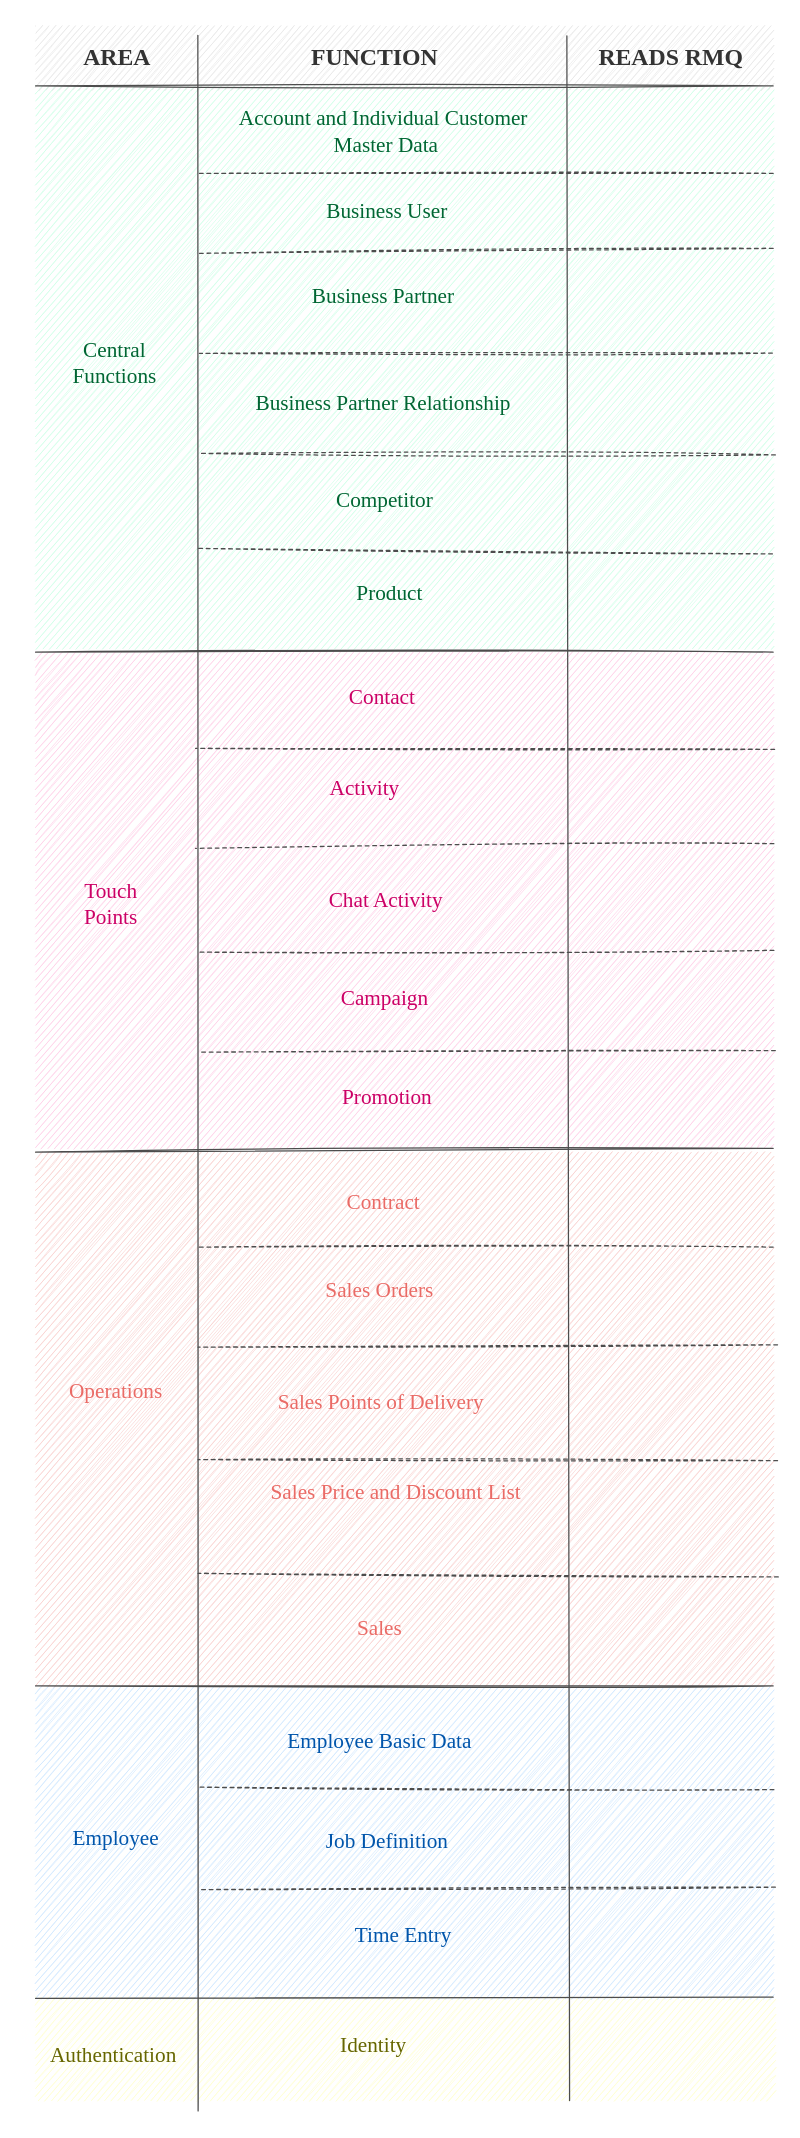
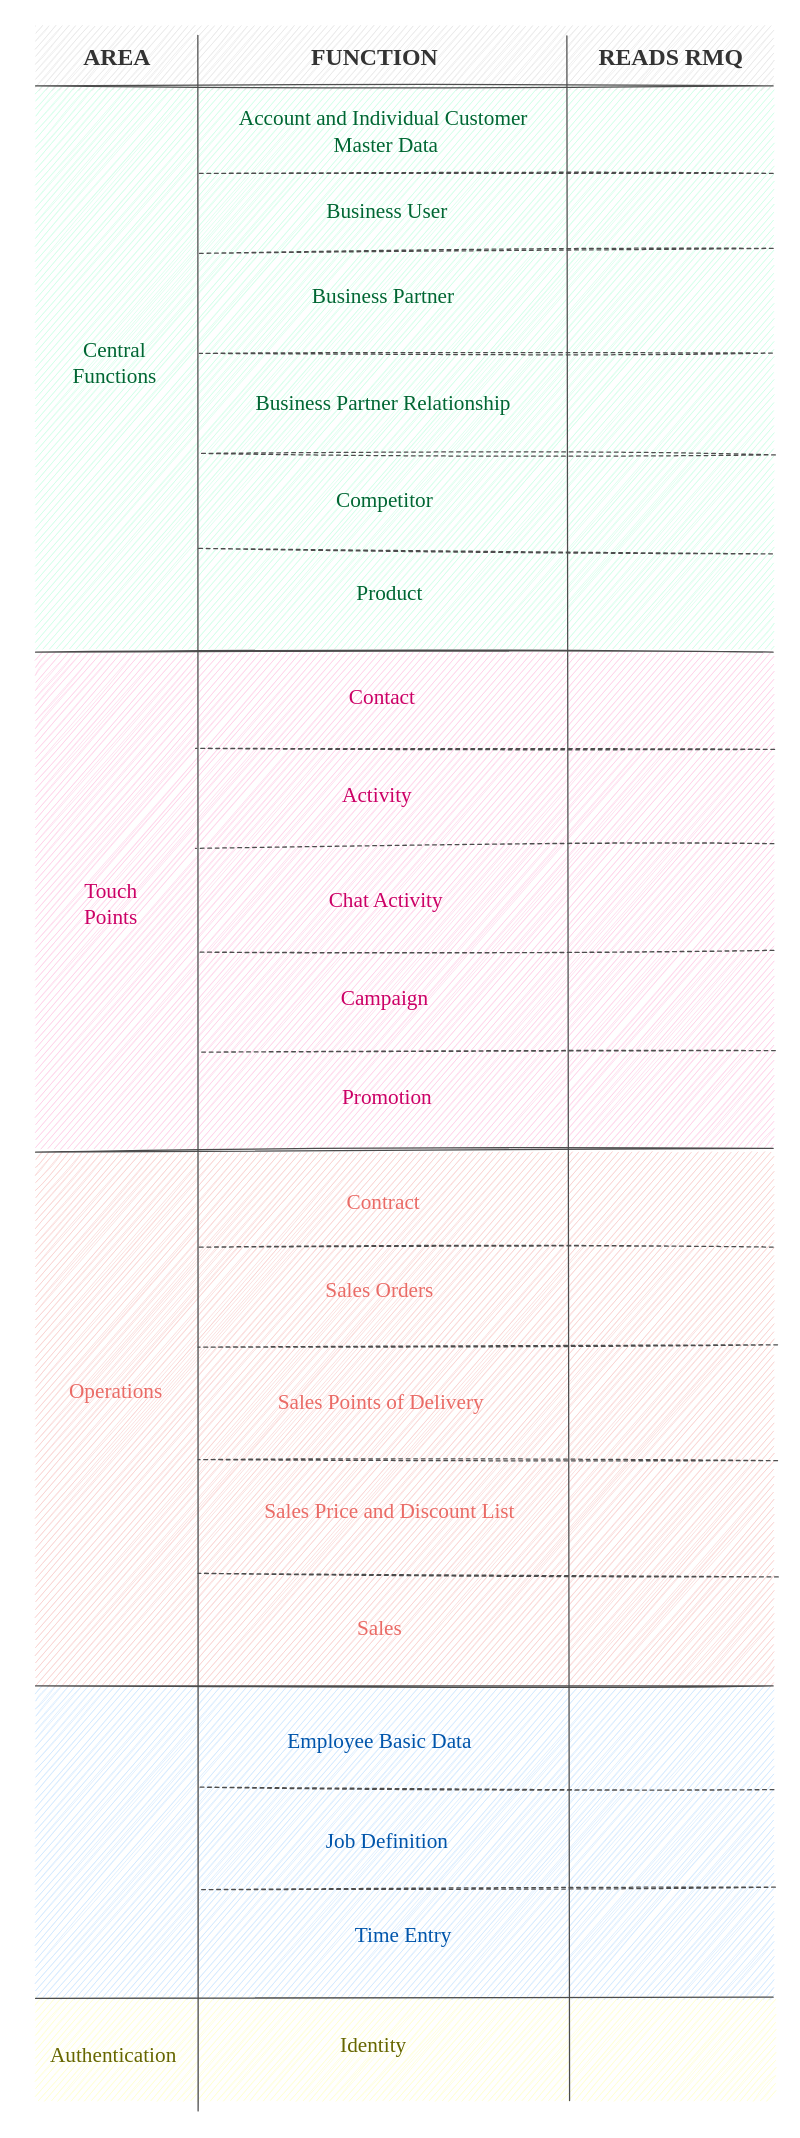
- <mxCell id="57" value="Activity" style="text;html=1;align=center;verticalAlign=middle;resizable=0;points=[];autosize=1;strokeColor=none;fillColor=none;fontSize=17;fontFamily=Gloria Hallelujah;fontColor=#CC0066;" parent="1" vertex="1"><mxGeometry x="251" y="616" width="80" height="30" as="geometry" /></mxCell>
+ <mxCell id="57" value="Activity" style="text;html=1;align=center;verticalAlign=middle;resizable=0;points=[];autosize=1;strokeColor=none;fillColor=none;fontSize=17;fontFamily=Gloria Hallelujah;fontColor=#CC0066;" parent="1" vertex="1"><mxGeometry x="261" y="621" width="80" height="30" as="geometry" /></mxCell>
- <mxCell id="38" value="Sales Price and Discount List" style="text;html=1;align=center;verticalAlign=middle;resizable=0;points=[];autosize=1;strokeColor=none;fillColor=none;fontSize=17;fontFamily=Gloria Hallelujah;fontColor=#EA6B66;" parent="1" vertex="1"><mxGeometry x="191" y="1179" width="250" height="30" as="geometry" /></mxCell>
+ <mxCell id="38" value="Sales Price and Discount List" style="text;html=1;align=center;verticalAlign=middle;resizable=0;points=[];autosize=1;strokeColor=none;fillColor=none;fontSize=17;fontFamily=Gloria Hallelujah;fontColor=#EA6B66;" parent="1" vertex="1"><mxGeometry x="186" y="1194" width="250" height="30" as="geometry" /></mxCell>
- <mxCell id="40" value="Employee" style="text;html=1;align=center;verticalAlign=middle;resizable=0;points=[];autosize=1;strokeColor=none;fillColor=none;fontSize=17;fontFamily=Gloria Hallelujah;fontColor=#0055AB;" parent="1" vertex="1"><mxGeometry x="47" y="1456" width="90" height="30" as="geometry" /></mxCell>
